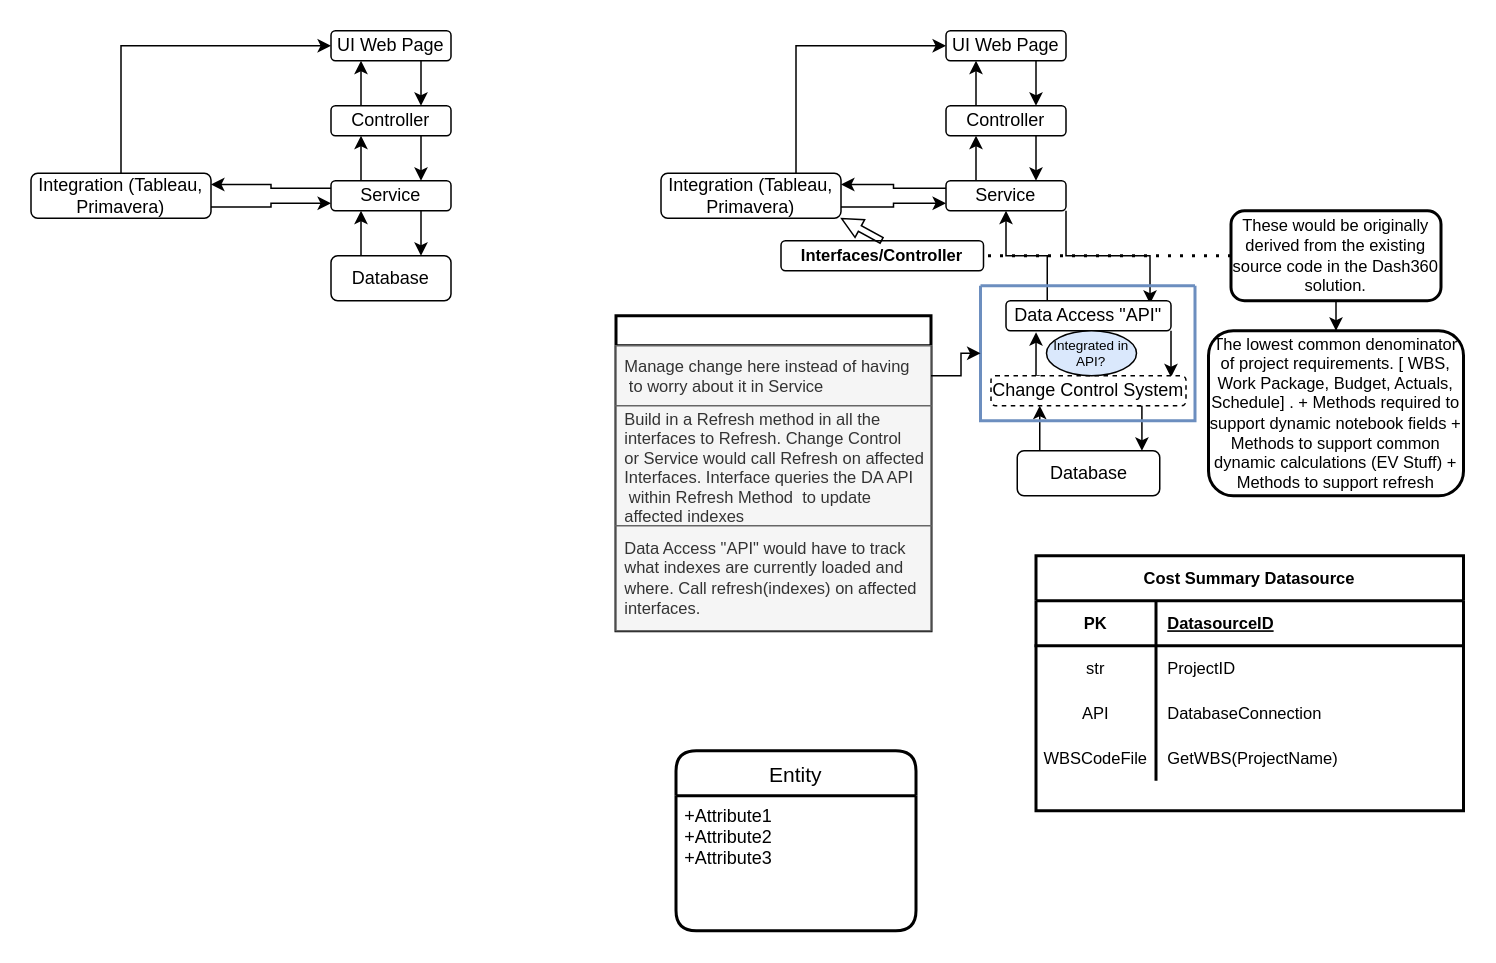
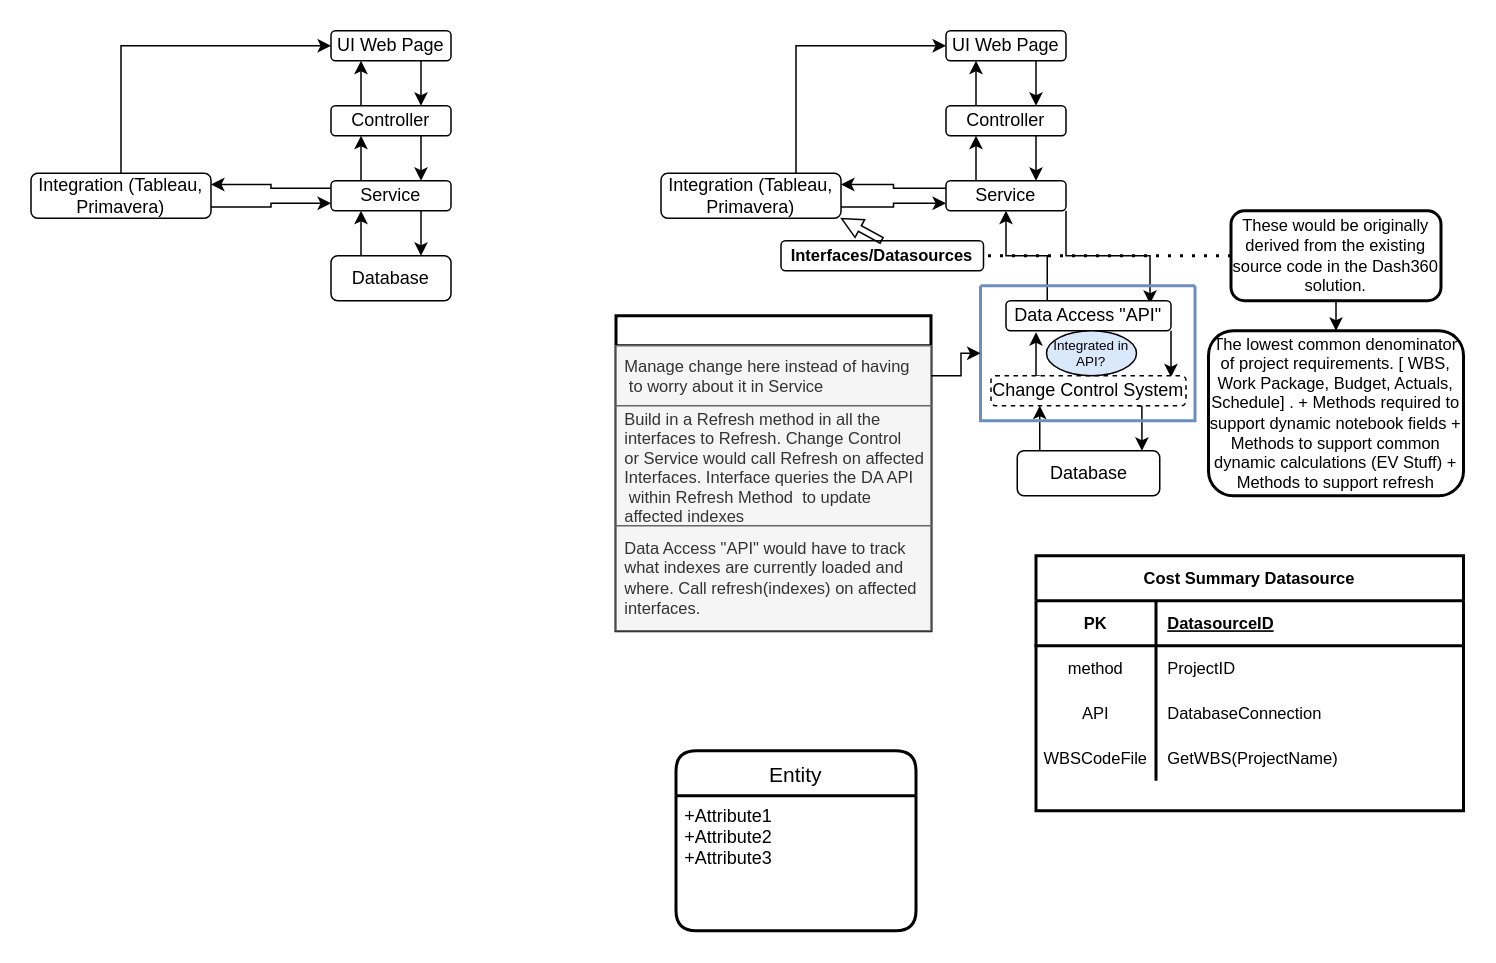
- <mxCell id="37" value="Interfaces/Controller" style="rounded=1;whiteSpace=wrap;html=1;fontSize=11;fontStyle=1" vertex="1" parent="1"><mxGeometry x="520" y="160" width="135" height="20" as="geometry" /></mxCell>
+ <mxCell id="37" value="Interfaces/Datasources" style="rounded=1;whiteSpace=wrap;html=1;fontSize=11;fontStyle=1" vertex="1" parent="1"><mxGeometry x="520" y="160" width="135" height="20" as="geometry" /></mxCell>
- <mxCell id="54" value="str" style="shape=partialRectangle;connectable=0;fillColor=none;top=0;left=0;bottom=0;right=0;editable=1;overflow=hidden;fontSize=11;strokeWidth=2;" vertex="1" parent="53"><mxGeometry width="80" height="30" as="geometry"><mxRectangle width="80" height="30" as="alternateBounds" /></mxGeometry></mxCell>
+ <mxCell id="54" value="method" style="shape=partialRectangle;connectable=0;fillColor=none;top=0;left=0;bottom=0;right=0;editable=1;overflow=hidden;fontSize=11;strokeWidth=2;" vertex="1" parent="53"><mxGeometry width="80" height="30" as="geometry"><mxRectangle width="80" height="30" as="alternateBounds" /></mxGeometry></mxCell>
